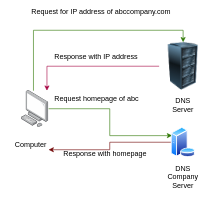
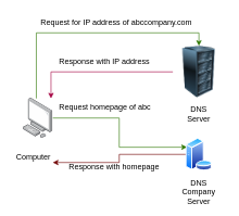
- <mxCell id="12" value="Request for IP address of abccompany.com&amp;nbsp;" style="text;html=1;strokeColor=none;fillColor=none;align=center;verticalAlign=middle;whiteSpace=wrap;rounded=0;" vertex="1" parent="1"><mxGeometry x="45" y="5" width="250" height="30" as="geometry" /></mxCell>
+ <mxCell id="12" value="Request for IP address of abccompany.com&amp;nbsp;" style="text;html=1;strokeColor=none;fillColor=none;align=center;verticalAlign=middle;whiteSpace=wrap;rounded=0;" vertex="1" parent="1"><mxGeometry x="55" y="20" width="250" height="30" as="geometry" /></mxCell>
